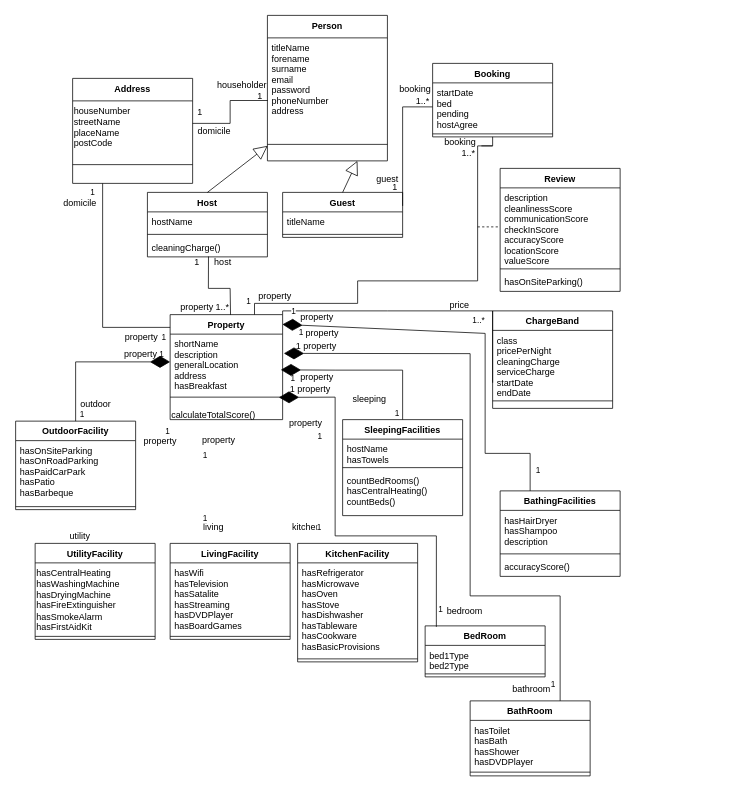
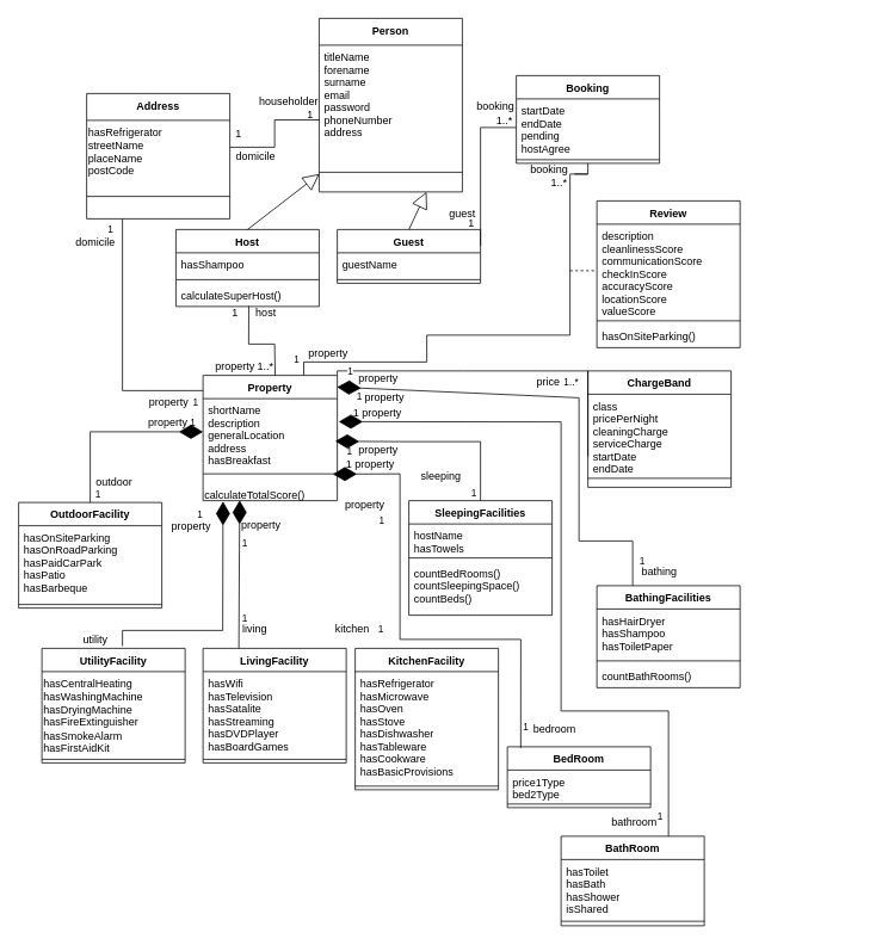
- <mxCell id="48" value="startDate&#10;bed&#10;pending&#10;hostAgree" style="text;strokeColor=none;fillColor=none;align=left;verticalAlign=top;spacingLeft=4;spacingRight=4;overflow=hidden;rotatable=0;points=[[0,0.5],[1,0.5]];portConstraint=eastwest;" parent="47" vertex="1"><mxGeometry y="26" width="160" height="64" as="geometry" /></mxCell>
+ <mxCell id="48" value="startDate&#10;endDate&#10;pending&#10;hostAgree" style="text;strokeColor=none;fillColor=none;align=left;verticalAlign=top;spacingLeft=4;spacingRight=4;overflow=hidden;rotatable=0;points=[[0,0.5],[1,0.5]];portConstraint=eastwest;" parent="47" vertex="1"><mxGeometry y="26" width="160" height="64" as="geometry" /></mxCell>
- <mxCell id="6" value="&lt;div&gt;&lt;span&gt;houseNumber&amp;nbsp;&lt;/span&gt;&lt;/div&gt;&lt;div&gt;&lt;span&gt;streetName&lt;/span&gt;&lt;/div&gt;&lt;div&gt;&lt;span&gt;placeName&lt;/span&gt;&lt;/div&gt;&lt;div&gt;&lt;span&gt;postCode&amp;nbsp;&lt;/span&gt;&lt;/div&gt;" style="text;html=1;align=left;verticalAlign=top;resizable=0;points=[];autosize=1;strokeColor=none;fillColor=none;" parent="5" vertex="1"><mxGeometry y="30" width="160" height="60" as="geometry" /></mxCell>
+ <mxCell id="6" value="&lt;div&gt;&lt;span&gt;hasRefrigerator&amp;nbsp;&lt;/span&gt;&lt;/div&gt;&lt;div&gt;&lt;span&gt;streetName&lt;/span&gt;&lt;/div&gt;&lt;div&gt;&lt;span&gt;placeName&lt;/span&gt;&lt;/div&gt;&lt;div&gt;&lt;span&gt;postCode&amp;nbsp;&lt;/span&gt;&lt;/div&gt;" style="text;html=1;align=left;verticalAlign=top;resizable=0;points=[];autosize=1;strokeColor=none;fillColor=none;" parent="5" vertex="1"><mxGeometry y="30" width="160" height="60" as="geometry" /></mxCell>
- <mxCell id="60" value="hostName" style="text;strokeColor=none;fillColor=none;align=left;verticalAlign=top;spacingLeft=4;spacingRight=4;overflow=hidden;rotatable=0;points=[[0,0.5],[1,0.5]];portConstraint=eastwest;" parent="59" vertex="1"><mxGeometry y="26" width="160" height="26" as="geometry" /></mxCell>
+ <mxCell id="60" value="hasShampoo" style="text;strokeColor=none;fillColor=none;align=left;verticalAlign=top;spacingLeft=4;spacingRight=4;overflow=hidden;rotatable=0;points=[[0,0.5],[1,0.5]];portConstraint=eastwest;" parent="59" vertex="1"><mxGeometry y="26" width="160" height="26" as="geometry" /></mxCell>
- <mxCell id="65" value="titleName" style="text;strokeColor=none;fillColor=none;align=left;verticalAlign=top;spacingLeft=4;spacingRight=4;overflow=hidden;rotatable=0;points=[[0,0.5],[1,0.5]];portConstraint=eastwest;" parent="64" vertex="1"><mxGeometry y="26" width="160" height="26" as="geometry" /></mxCell>
+ <mxCell id="65" value="guestName" style="text;strokeColor=none;fillColor=none;align=left;verticalAlign=top;spacingLeft=4;spacingRight=4;overflow=hidden;rotatable=0;points=[[0,0.5],[1,0.5]];portConstraint=eastwest;" parent="64" vertex="1"><mxGeometry y="26" width="160" height="26" as="geometry" /></mxCell>
- <mxCell id="62" value="cleaningCharge()" style="text;strokeColor=none;fillColor=none;align=left;verticalAlign=top;spacingLeft=4;spacingRight=4;overflow=hidden;rotatable=0;points=[[0,0.5],[1,0.5]];portConstraint=eastwest;" parent="59" vertex="1"><mxGeometry y="60" width="160" height="26" as="geometry" /></mxCell>
+ <mxCell id="62" value="calculateSuperHost()" style="text;strokeColor=none;fillColor=none;align=left;verticalAlign=top;spacingLeft=4;spacingRight=4;overflow=hidden;rotatable=0;points=[[0,0.5],[1,0.5]];portConstraint=eastwest;" parent="59" vertex="1"><mxGeometry y="60" width="160" height="26" as="geometry" /></mxCell>
- <mxCell id="106" value="price" style="text;html=1;strokeColor=none;fillColor=none;align=center;verticalAlign=middle;whiteSpace=wrap;rounded=0;" parent="1" vertex="1"><mxGeometry x="582" y="391" width="60" height="30" as="geometry" /></mxCell>
+ <mxCell id="106" value="price" style="text;html=1;strokeColor=none;fillColor=none;align=center;verticalAlign=middle;whiteSpace=wrap;rounded=0;" parent="1" vertex="1"><mxGeometry x="582" y="411" width="60" height="30" as="geometry" /></mxCell>
+ <mxCell id="102" value="bathing" style="text;html=1;strokeColor=none;fillColor=none;align=center;verticalAlign=middle;whiteSpace=wrap;rounded=0;" parent="1" vertex="1"><mxGeometry x="706" y="624" width="60" height="30" as="geometry" /></mxCell>
- <mxCell id="18" value="countBedRooms()&#10;hasCentralHeating()&#10;countBeds()" style="text;strokeColor=none;fillColor=none;align=left;verticalAlign=top;spacingLeft=4;spacingRight=4;overflow=hidden;rotatable=0;points=[[0,0.5],[1,0.5]];portConstraint=eastwest;" parent="15" vertex="1"><mxGeometry y="68" width="160" height="60" as="geometry" /></mxCell>
+ <mxCell id="18" value="countBedRooms()&#10;countSleepingSpace()&#10;countBeds()" style="text;strokeColor=none;fillColor=none;align=left;verticalAlign=top;spacingLeft=4;spacingRight=4;overflow=hidden;rotatable=0;points=[[0,0.5],[1,0.5]];portConstraint=eastwest;" parent="15" vertex="1"><mxGeometry y="68" width="160" height="60" as="geometry" /></mxCell>
+ <mxCell id="111" value="" style="endArrow=diamondThin;endFill=1;endSize=24;html=1;rounded=0;exitX=0.25;exitY=0;exitDx=0;exitDy=0;entryX=0.273;entryY=0.983;entryDx=0;entryDy=0;entryPerimeter=0;" edge="1" parent="1" source="32" target="12"><mxGeometry width="160" relative="1" as="geometry"><mxPoint x="346" y="564" as="sourcePoint" /><mxPoint x="506" y="564" as="targetPoint" /></mxGeometry></mxCell>
- <mxCell id="23" value="hasHairDryer&#10;hasShampoo&#10;description" style="text;strokeColor=none;fillColor=none;align=left;verticalAlign=top;spacingLeft=4;spacingRight=4;overflow=hidden;rotatable=0;points=[[0,0.5],[1,0.5]];portConstraint=eastwest;" parent="22" vertex="1"><mxGeometry y="26" width="160" height="54" as="geometry" /></mxCell>
+ <mxCell id="23" value="hasHairDryer&#10;hasShampoo&#10;hasToiletPaper" style="text;strokeColor=none;fillColor=none;align=left;verticalAlign=top;spacingLeft=4;spacingRight=4;overflow=hidden;rotatable=0;points=[[0,0.5],[1,0.5]];portConstraint=eastwest;" parent="22" vertex="1"><mxGeometry y="26" width="160" height="54" as="geometry" /></mxCell>
- <mxCell id="100" value="kitchen" style="text;html=1;strokeColor=none;fillColor=none;align=center;verticalAlign=middle;whiteSpace=wrap;rounded=0;" parent="1" vertex="1"><mxGeometry x="377.71" y="687" width="60" height="30" as="geometry" /></mxCell>
+ <mxCell id="100" value="kitchen" style="text;html=1;strokeColor=none;fillColor=none;align=center;verticalAlign=middle;whiteSpace=wrap;rounded=0;" parent="1" vertex="1"><mxGeometry x="362.71" y="687" width="60" height="30" as="geometry" /></mxCell>
+ <mxCell id="110" value="" style="endArrow=diamondThin;endFill=1;endSize=24;html=1;rounded=0;entryX=0.149;entryY=1.05;entryDx=0;entryDy=0;entryPerimeter=0;exitX=1;exitY=0.75;exitDx=0;exitDy=0;" edge="1" parent="1" source="98" target="12"><mxGeometry width="160" relative="1" as="geometry"><mxPoint x="116" y="724" as="sourcePoint" /><mxPoint x="276" y="724" as="targetPoint" /><Array as="points"><mxPoint x="136" y="704" /><mxPoint x="248" y="704" /></Array></mxGeometry></mxCell>
- <mxCell id="25" value="accuracyScore()" style="text;strokeColor=none;fillColor=none;align=left;verticalAlign=top;spacingLeft=4;spacingRight=4;overflow=hidden;rotatable=0;points=[[0,0.5],[1,0.5]];portConstraint=eastwest;" parent="22" vertex="1"><mxGeometry y="88" width="160" height="26" as="geometry" /></mxCell>
+ <mxCell id="25" value="countBathRooms()" style="text;strokeColor=none;fillColor=none;align=left;verticalAlign=top;spacingLeft=4;spacingRight=4;overflow=hidden;rotatable=0;points=[[0,0.5],[1,0.5]];portConstraint=eastwest;" parent="22" vertex="1"><mxGeometry y="88" width="160" height="26" as="geometry" /></mxCell>
- <mxCell id="20" value="bed1Type&#10;bed2Type" style="text;strokeColor=none;fillColor=none;align=left;verticalAlign=top;spacingLeft=4;spacingRight=4;overflow=hidden;rotatable=0;points=[[0,0.5],[1,0.5]];portConstraint=eastwest;" parent="19" vertex="1"><mxGeometry y="26" width="160" height="34" as="geometry" /></mxCell>
+ <mxCell id="20" value="price1Type&#10;bed2Type" style="text;strokeColor=none;fillColor=none;align=left;verticalAlign=top;spacingLeft=4;spacingRight=4;overflow=hidden;rotatable=0;points=[[0,0.5],[1,0.5]];portConstraint=eastwest;" parent="19" vertex="1"><mxGeometry y="26" width="160" height="34" as="geometry" /></mxCell>
- <mxCell id="30" value="hasToilet&#10;hasBath&#10;hasShower&#10;hasDVDPlayer" style="text;strokeColor=none;fillColor=none;align=left;verticalAlign=top;spacingLeft=4;spacingRight=4;overflow=hidden;rotatable=0;points=[[0,0.5],[1,0.5]];portConstraint=eastwest;" parent="29" vertex="1"><mxGeometry y="26" width="160" height="64" as="geometry" /></mxCell>
+ <mxCell id="30" value="hasToilet&#10;hasBath&#10;hasShower&#10;isShared" style="text;strokeColor=none;fillColor=none;align=left;verticalAlign=top;spacingLeft=4;spacingRight=4;overflow=hidden;rotatable=0;points=[[0,0.5],[1,0.5]];portConstraint=eastwest;" parent="29" vertex="1"><mxGeometry y="26" width="160" height="64" as="geometry" /></mxCell>
